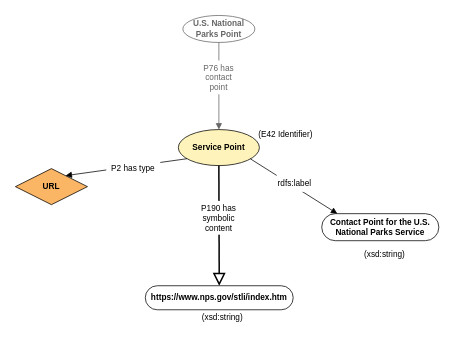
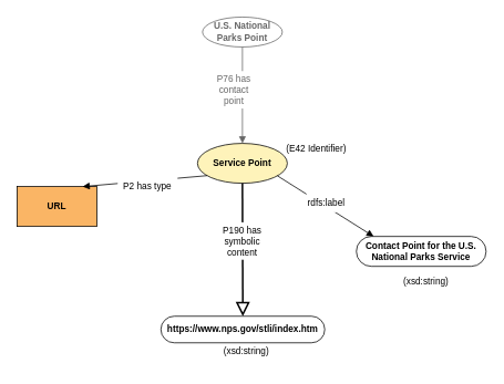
- <mxCell id="14" value="P76 has contact point" style="html=1;whiteSpace=wrap;;fontSize=11;fontColor=#666666;spacing=3;strokeOpacity=0;fillOpacity=100;fillColor=#ffffff;" vertex="1" parent="1"><mxGeometry x="266" y="80" width="50" height="45" as="geometry" /></mxCell>
+ <mxCell id="14" value="P76 has contact point" style="html=1;whiteSpace=wrap;;fontSize=11;fontColor=#666666;spacing=3;strokeOpacity=0;fillOpacity=100;fillColor=#ffffff;" vertex="1" parent="1"><mxGeometry x="256" y="85" width="50" height="45" as="geometry" /></mxCell>
- <mxCell id="4" value="URL" style="html=1;whiteSpace=wrap;rhombus;fontSize=11;fontColor=#000000;fontStyle=1;spacing=3;strokeOpacity=100;fillOpacity=100;fillColor=#fab565;" vertex="1" parent="1"><mxGeometry x="20" y="224" width="96" height="48" as="geometry" /></mxCell>
+ <mxCell id="4" value="URL" style="html=1;whiteSpace=wrap;fontSize=11;fontColor=#000000;fontStyle=1;spacing=3;strokeOpacity=100;fillOpacity=100;fillColor=#fab565;rounded=0;" vertex="1" parent="1"><mxGeometry x="20" y="224" width="96" height="48" as="geometry" /></mxCell>
